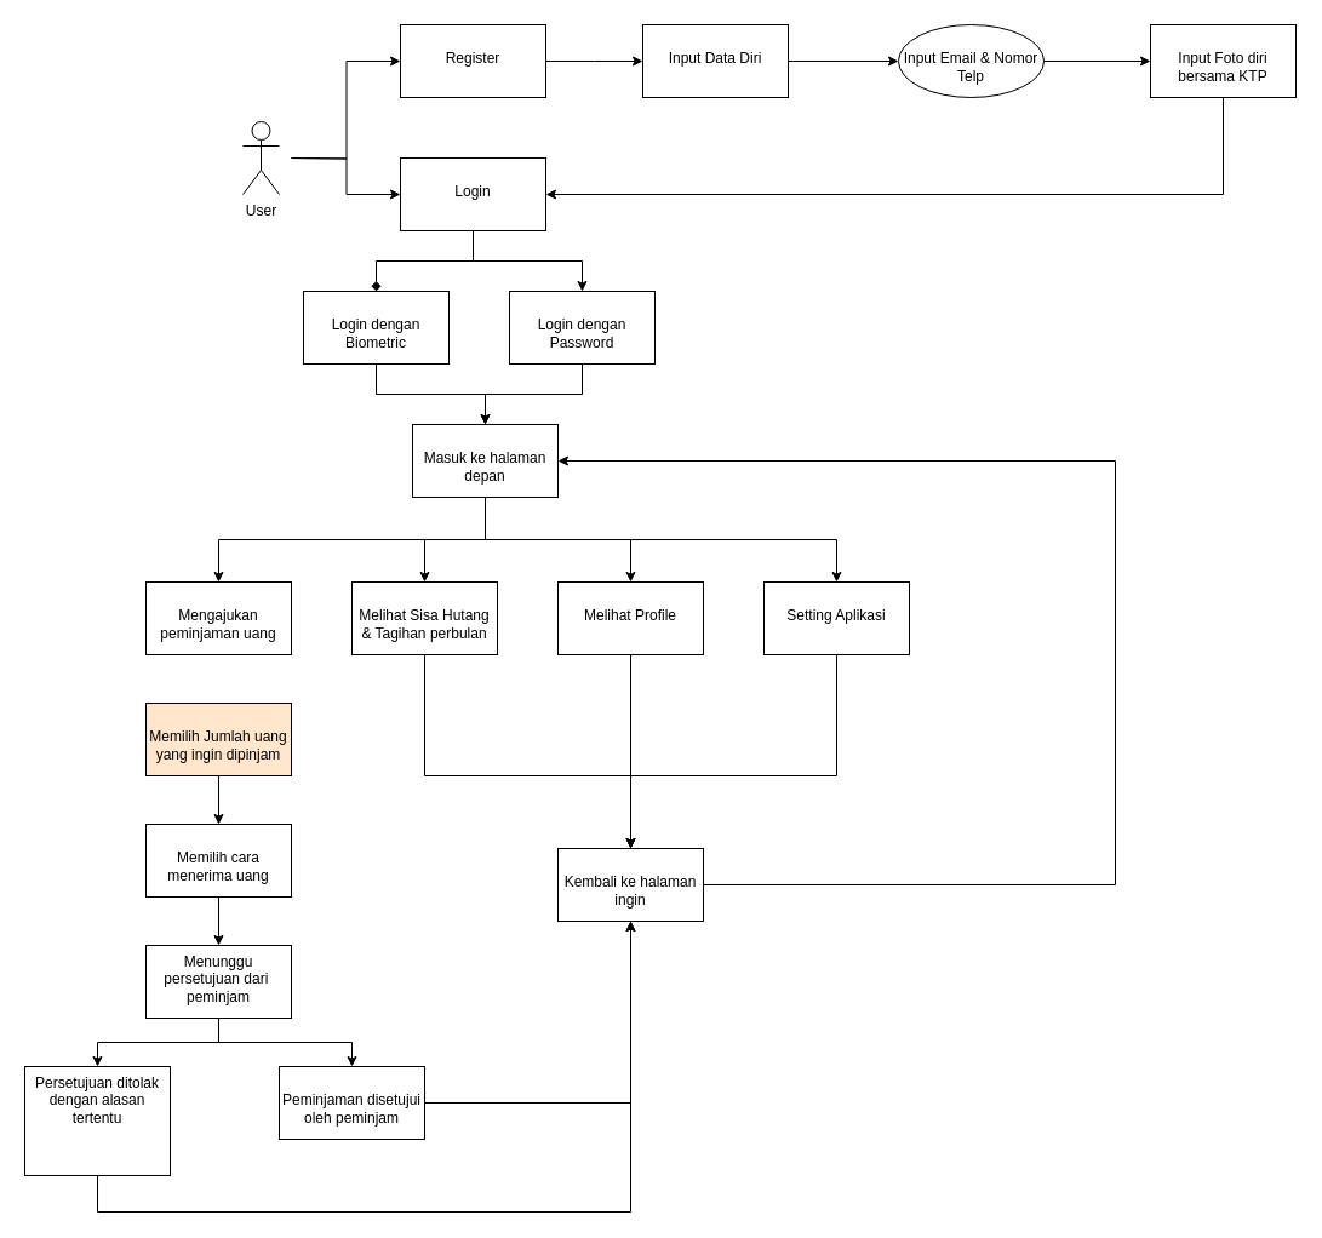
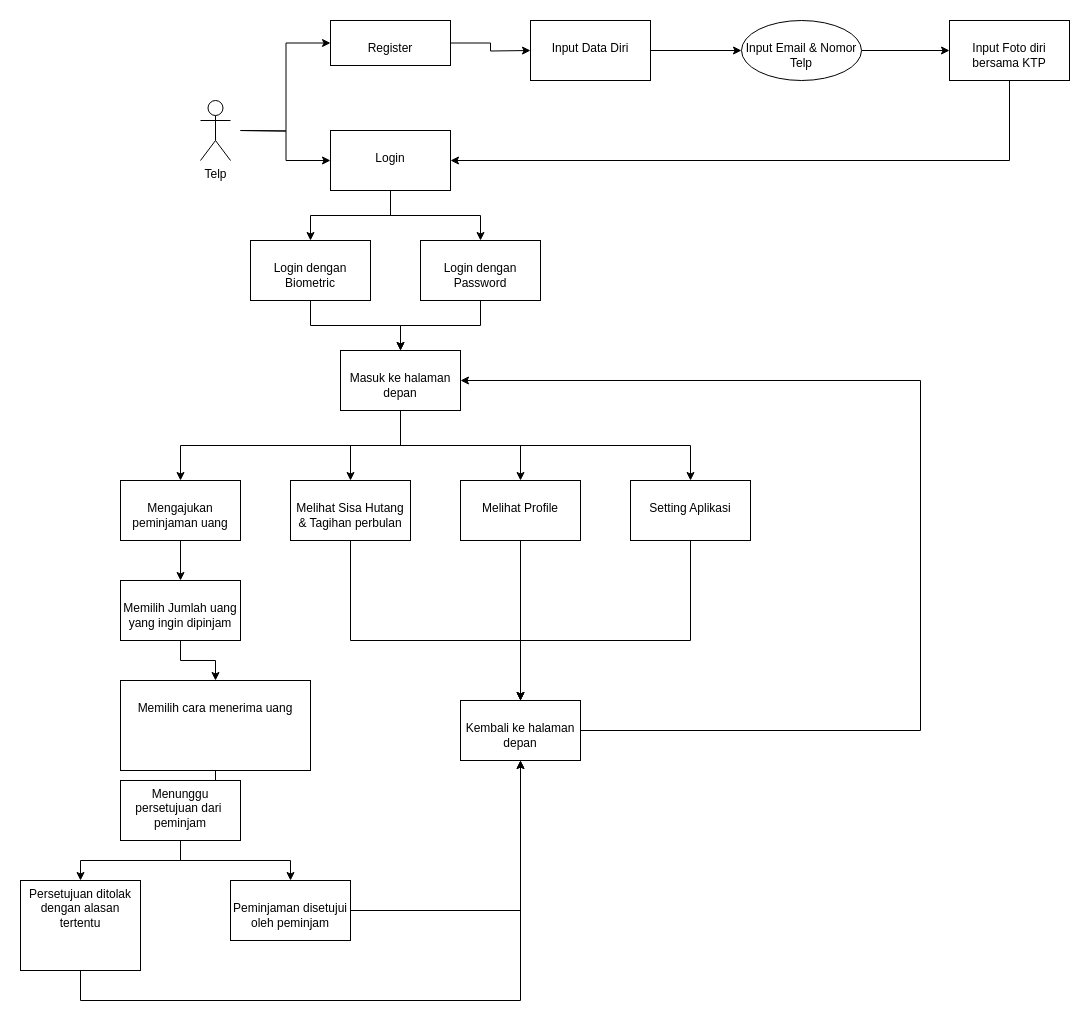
- <mxCell id="5" value="&lt;br&gt;&lt;div style=&quot;&quot;&gt;&lt;span style=&quot;background-color: initial;&quot;&gt;Register&lt;/span&gt;&lt;/div&gt;" style="whiteSpace=wrap;html=1;verticalAlign=top;" parent="1" vertex="1"><mxGeometry x="330" y="20" width="120" height="60" as="geometry" /></mxCell>
+ <mxCell id="5" value="&lt;br&gt;&lt;div style=&quot;&quot;&gt;&lt;span style=&quot;background-color: initial;&quot;&gt;Register&lt;/span&gt;&lt;/div&gt;" style="whiteSpace=wrap;html=1;verticalAlign=top;" parent="1" vertex="1"><mxGeometry x="330" y="20" width="120" height="45" as="geometry" /></mxCell>
- <mxCell id="3" value="User" style="shape=umlActor;verticalLabelPosition=bottom;verticalAlign=top;html=1;outlineConnect=0;" parent="1" vertex="1"><mxGeometry x="200" y="100" width="30" height="60" as="geometry" /></mxCell>
+ <mxCell id="3" value="Telp" style="shape=umlActor;verticalLabelPosition=bottom;verticalAlign=top;html=1;outlineConnect=0;" parent="1" vertex="1"><mxGeometry x="200" y="100" width="30" height="60" as="geometry" /></mxCell>
- <mxCell id="6" style="edgeStyle=orthogonalEdgeStyle;rounded=0;orthogonalLoop=1;jettySize=auto;html=1;entryX=0.5;entryY=0;entryDx=0;entryDy=0;endArrow=diamond;" parent="1" source="8" target="17" edge="1"><mxGeometry relative="1" as="geometry" /></mxCell>
+ <mxCell id="6" style="edgeStyle=orthogonalEdgeStyle;rounded=0;orthogonalLoop=1;jettySize=auto;html=1;entryX=0.5;entryY=0;entryDx=0;entryDy=0;" parent="1" source="8" target="17" edge="1"><mxGeometry relative="1" as="geometry" /></mxCell>
+ <mxCell id="22" value="" style="edgeStyle=orthogonalEdgeStyle;rounded=0;orthogonalLoop=1;jettySize=auto;html=1;" parent="1" source="23" target="29" edge="1"><mxGeometry relative="1" as="geometry" /></mxCell>
- <mxCell id="29" value="&lt;br&gt;Memilih Jumlah uang yang ingin dipinjam" style="whiteSpace=wrap;html=1;verticalAlign=top;fillColor=#ffe6cc;" parent="1" vertex="1"><mxGeometry x="120" y="580" width="120" height="60" as="geometry" /></mxCell>
+ <mxCell id="29" value="&lt;br&gt;Memilih Jumlah uang yang ingin dipinjam" style="whiteSpace=wrap;html=1;verticalAlign=top;" parent="1" vertex="1"><mxGeometry x="120" y="580" width="120" height="60" as="geometry" /></mxCell>
- <mxCell id="33" value="&lt;br&gt;Memilih cara menerima uang" style="whiteSpace=wrap;html=1;verticalAlign=top;" parent="1" vertex="1"><mxGeometry x="120" y="680" width="120" height="60" as="geometry" /></mxCell>
+ <mxCell id="33" value="&lt;br&gt;Memilih cara menerima uang" style="whiteSpace=wrap;html=1;verticalAlign=top;" parent="1" vertex="1"><mxGeometry x="120" y="680" width="190" height="90" as="geometry" /></mxCell>
- <mxCell id="31" value="&lt;br&gt;Kembali ke halaman ingin" style="whiteSpace=wrap;html=1;verticalAlign=top;" parent="1" vertex="1"><mxGeometry x="460" y="700" width="120" height="60" as="geometry" /></mxCell>
+ <mxCell id="31" value="&lt;br&gt;Kembali ke halaman depan" style="whiteSpace=wrap;html=1;verticalAlign=top;" parent="1" vertex="1"><mxGeometry x="460" y="700" width="120" height="60" as="geometry" /></mxCell>
